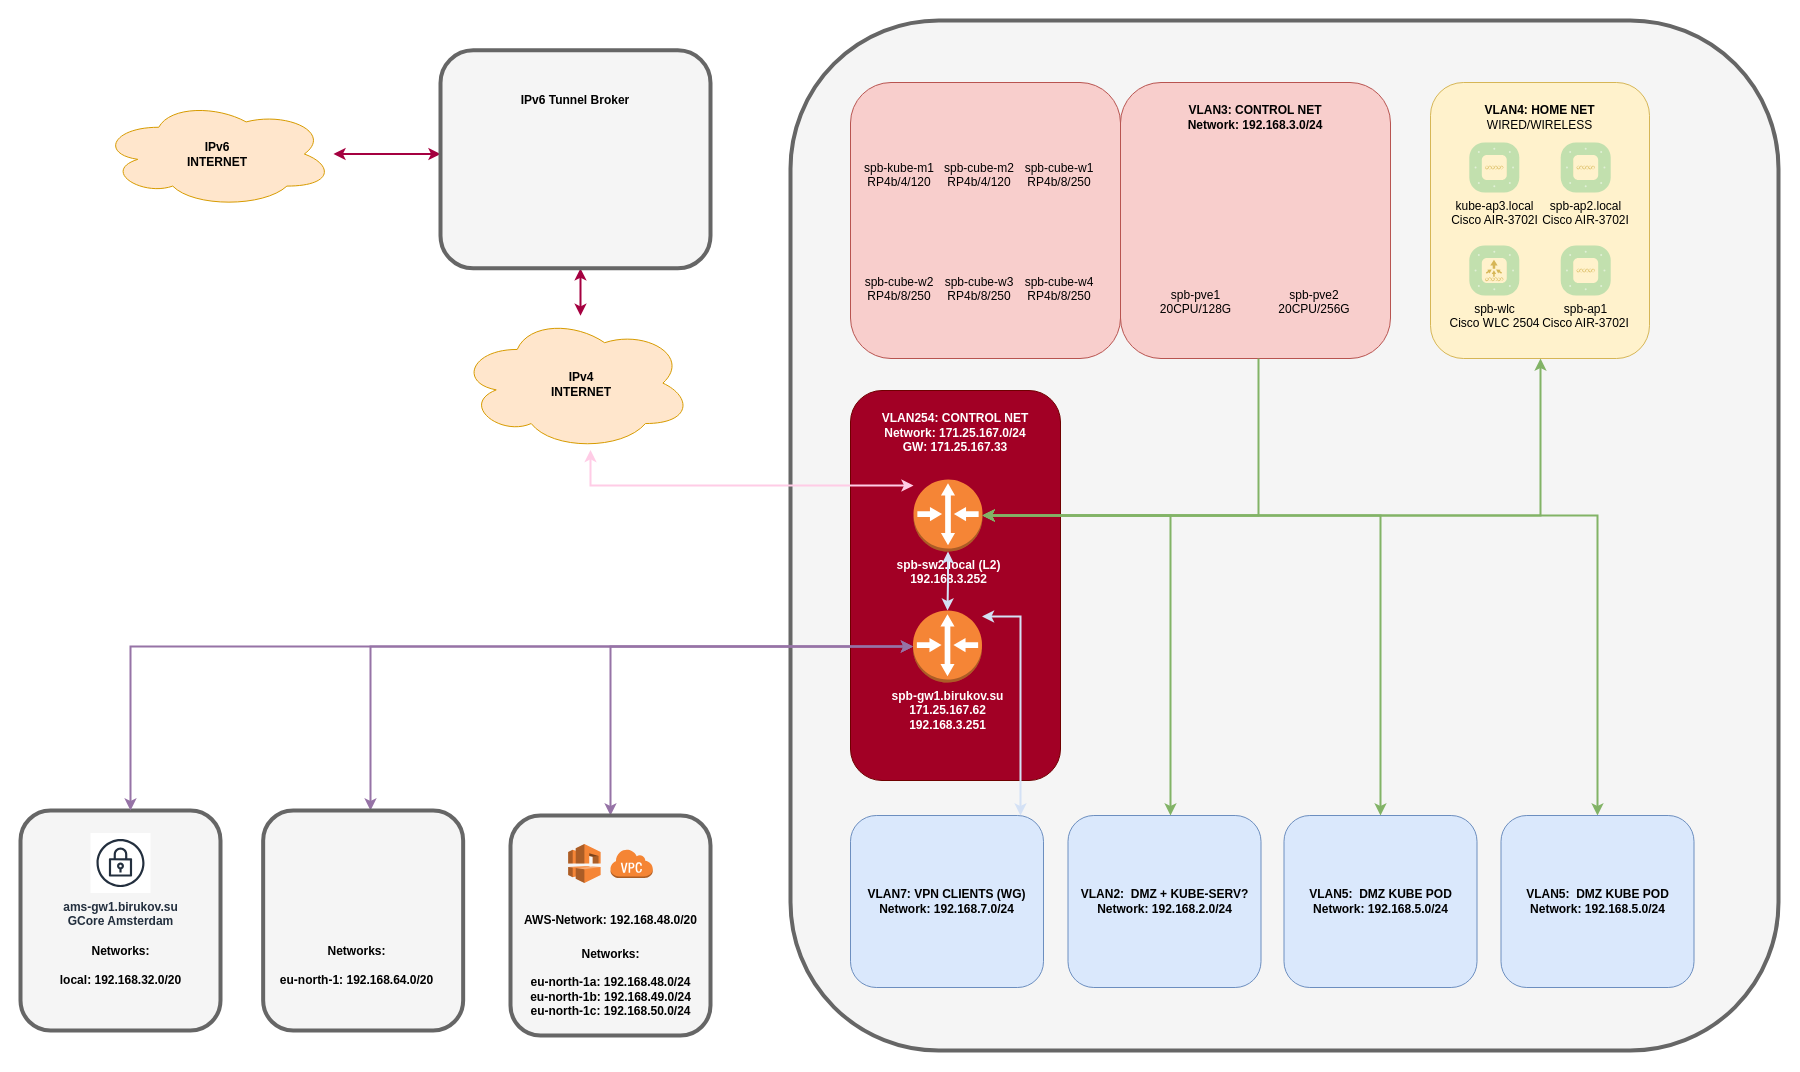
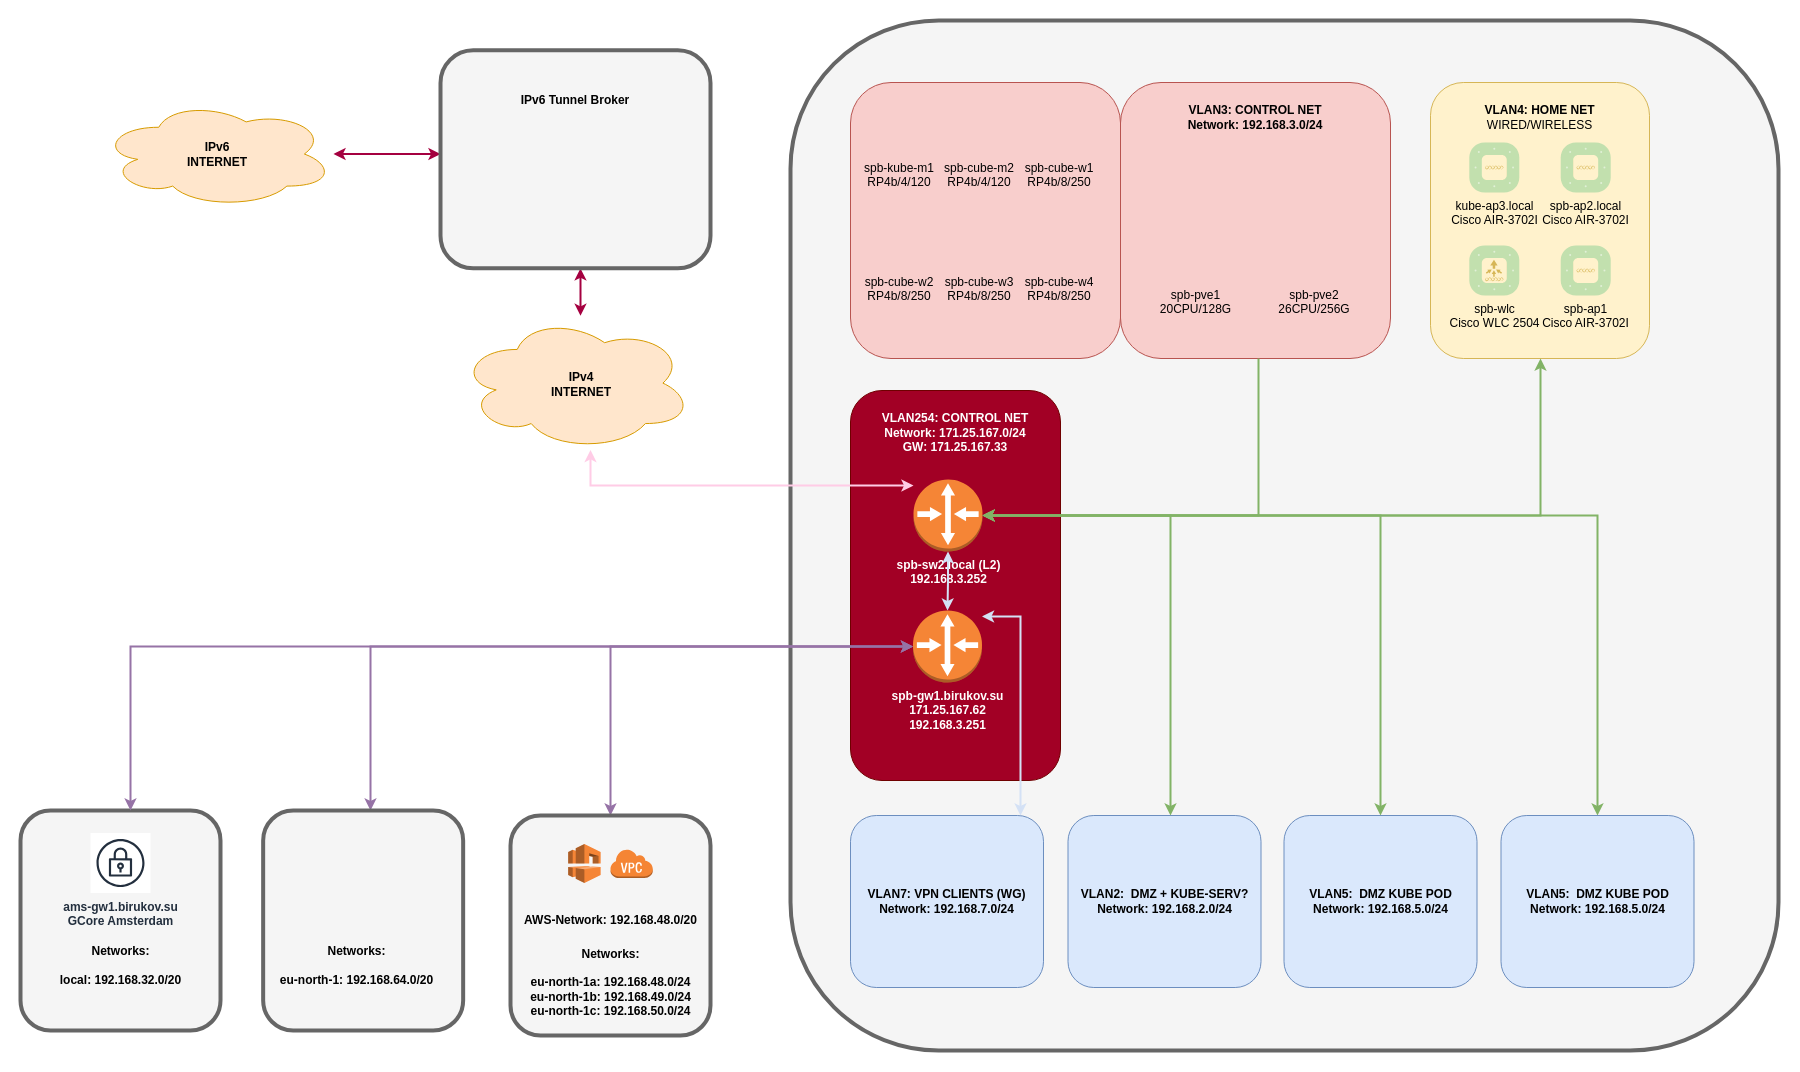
- <mxCell id="34" value="spb-pve2&#10;20CPU/256G" style="shape=image;verticalLabelPosition=bottom;labelBackgroundColor=none;verticalAlign=top;aspect=fixed;imageAspect=0;image=https://whattheserver.com/wp-content/uploads/2018/08/proxmox-logo.png;" vertex="1" parent="1"><mxGeometry x="1284" y="221.31" width="60" height="60" as="geometry" /></mxCell>
+ <mxCell id="34" value="spb-pve2&#10;26CPU/256G" style="shape=image;verticalLabelPosition=bottom;labelBackgroundColor=none;verticalAlign=top;aspect=fixed;imageAspect=0;image=https://whattheserver.com/wp-content/uploads/2018/08/proxmox-logo.png;" vertex="1" parent="1"><mxGeometry x="1284" y="221.31" width="60" height="60" as="geometry" /></mxCell>
